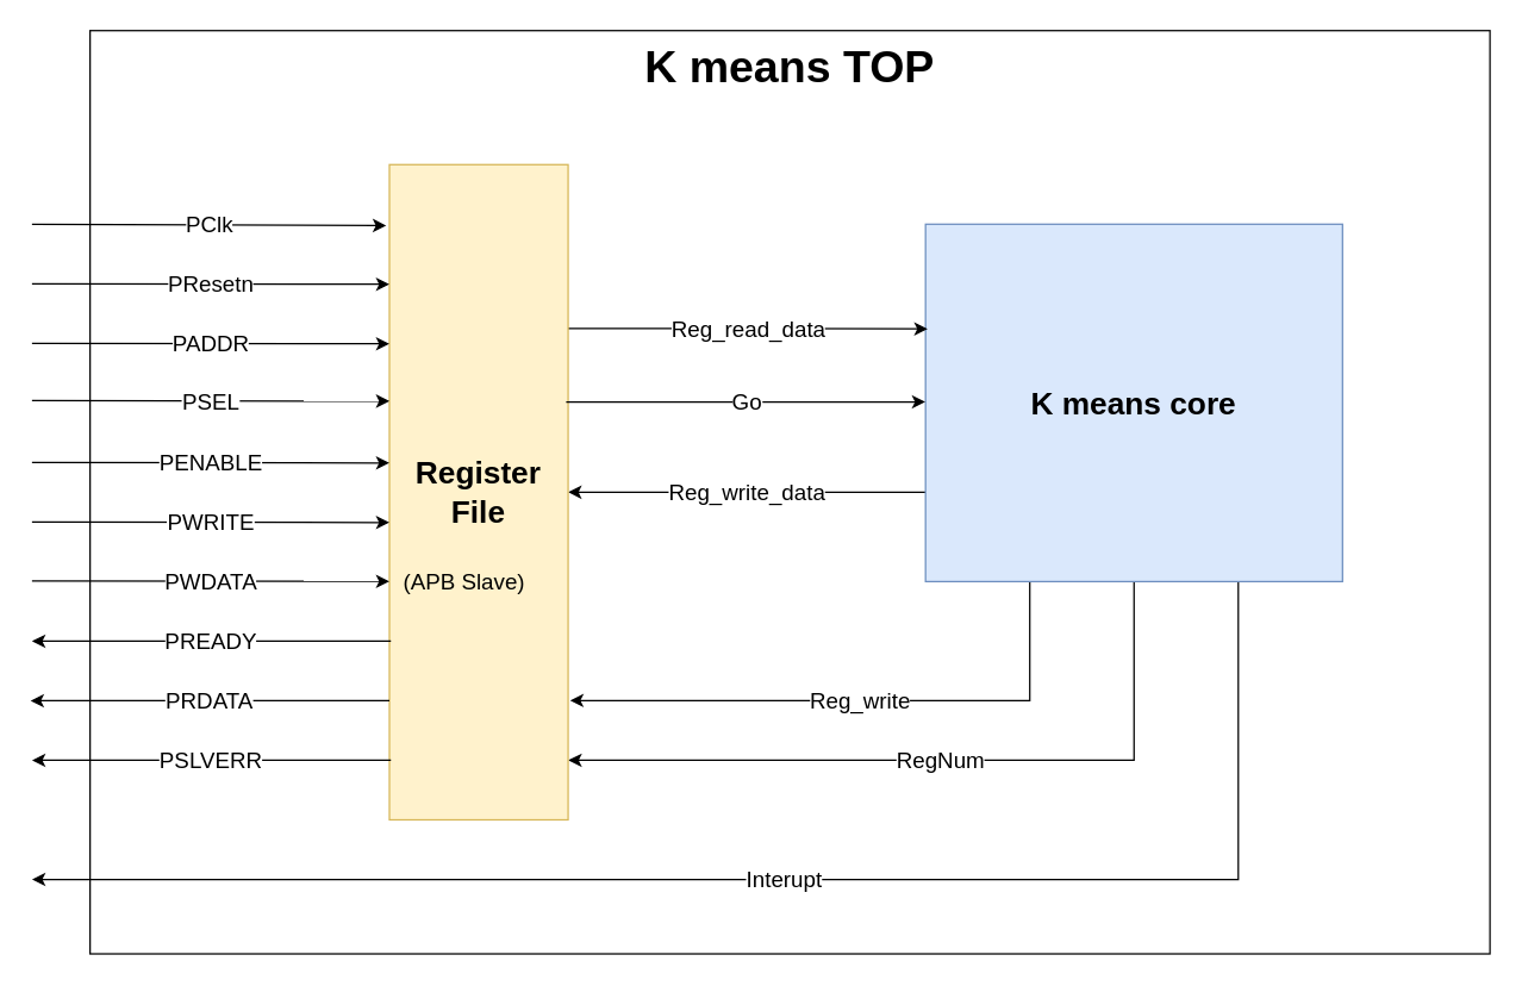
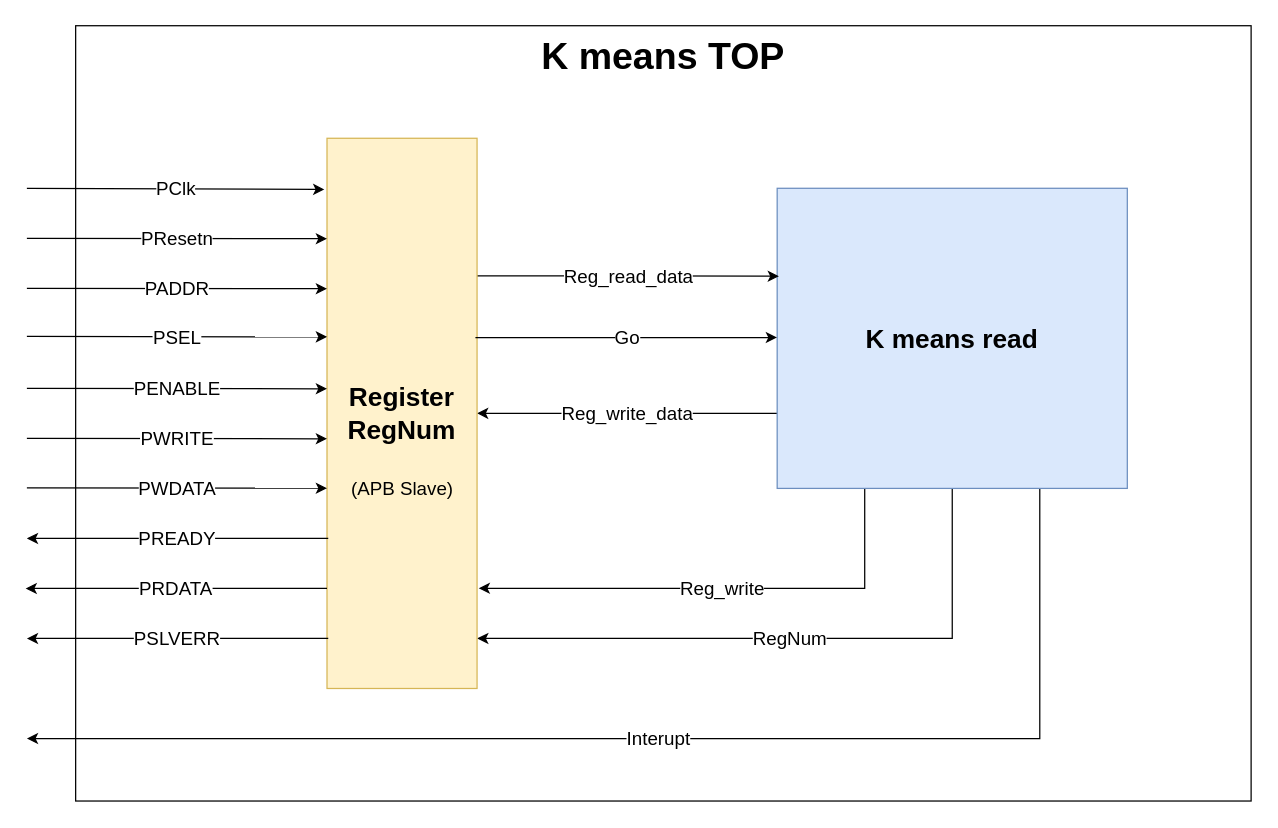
- <mxCell id="7" value="K means core" style="rounded=0;whiteSpace=wrap;html=1;fillColor=#dae8fc;strokeColor=#6c8ebf;fontStyle=1;fontSize=21;" vertex="1" parent="1"><mxGeometry x="621" y="150" width="280" height="240" as="geometry" /></mxCell>
+ <mxCell id="7" value="K means read" style="rounded=0;whiteSpace=wrap;html=1;fillColor=#dae8fc;strokeColor=#6c8ebf;fontStyle=1;fontSize=21;" vertex="1" parent="1"><mxGeometry x="621" y="150" width="280" height="240" as="geometry" /></mxCell>
- <mxCell id="9" value="Register &lt;br style=&quot;font-size: 21px;&quot;&gt;File" style="rounded=0;whiteSpace=wrap;html=1;fontSize=21;fontStyle=1;fillColor=#fff2cc;strokeColor=#d6b656;" vertex="1" parent="1"><mxGeometry x="261" y="110" width="120" height="440" as="geometry" /></mxCell>
+ <mxCell id="9" value="Register &lt;br style=&quot;font-size: 21px;&quot;&gt;RegNum" style="rounded=0;whiteSpace=wrap;html=1;fontSize=21;fontStyle=1;fillColor=#fff2cc;strokeColor=#d6b656;" vertex="1" parent="1"><mxGeometry x="261" y="110" width="120" height="440" as="geometry" /></mxCell>
- <mxCell id="21" value="(APB Slave)" style="text;html=1;strokeColor=none;fillColor=none;align=center;verticalAlign=middle;whiteSpace=wrap;rounded=0;fontSize=15;fontColor=#000000;" vertex="1" parent="1"><mxGeometry x="265.5" y="380" width="91" height="20" as="geometry" /></mxCell>
+ <mxCell id="21" value="(APB Slave)" style="text;html=1;strokeColor=none;fillColor=none;align=center;verticalAlign=middle;whiteSpace=wrap;rounded=0;fontSize=15;fontColor=#000000;" vertex="1" parent="1"><mxGeometry x="275.5" y="380" width="91" height="20" as="geometry" /></mxCell>
